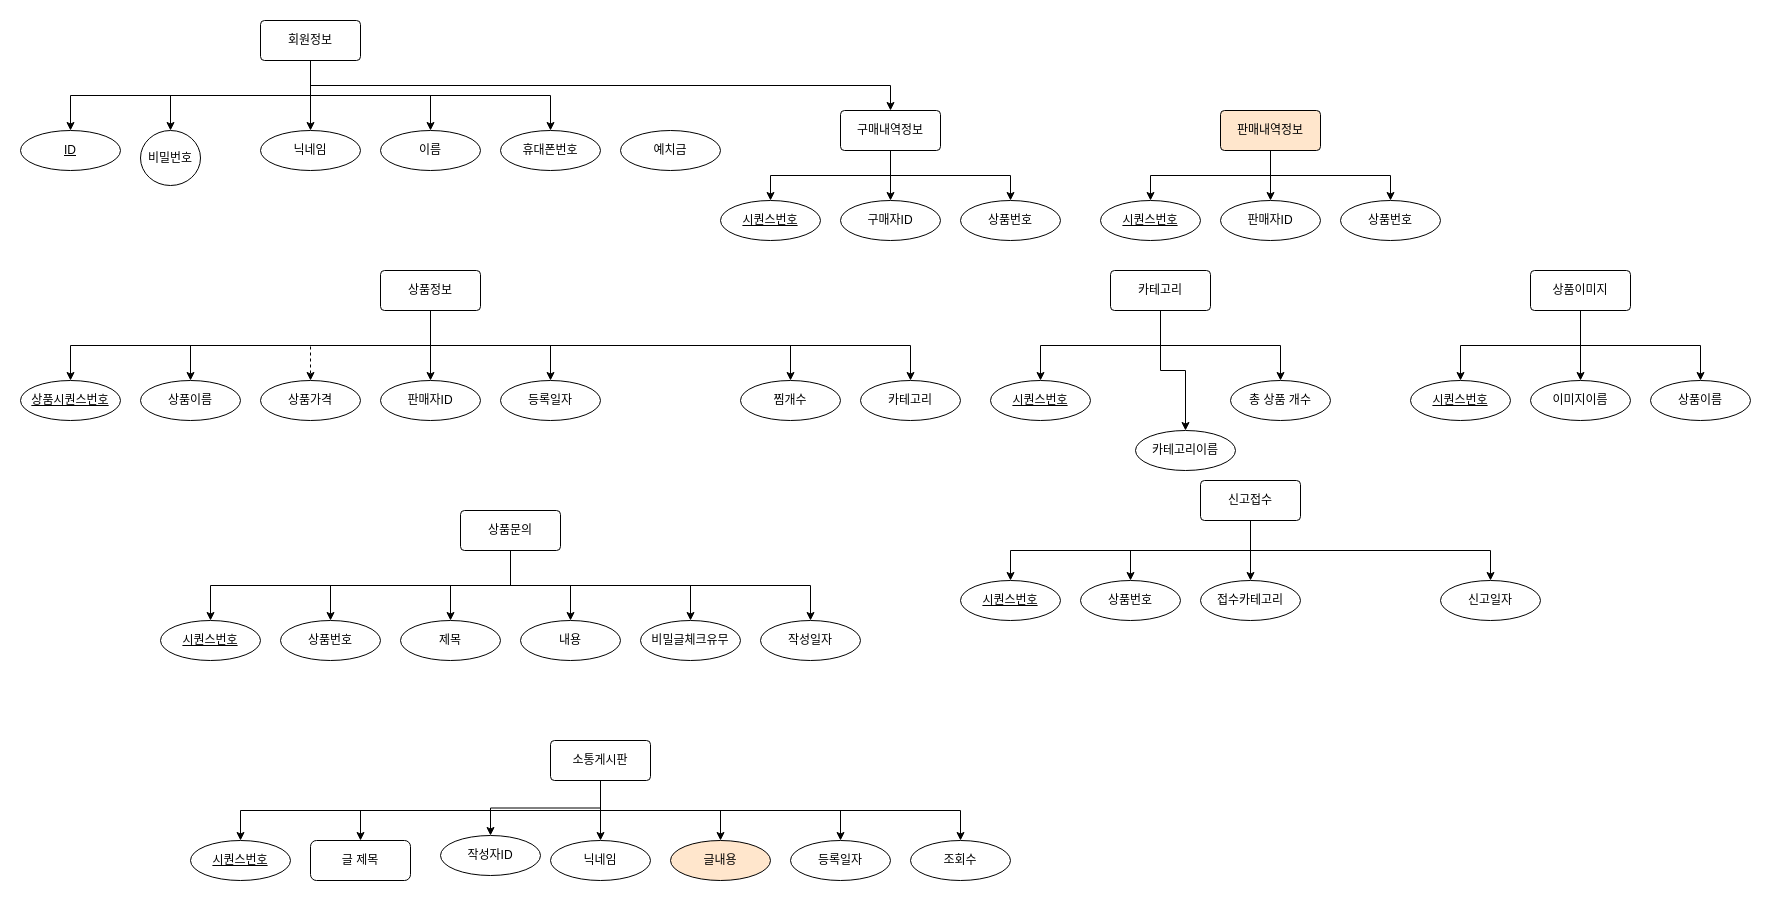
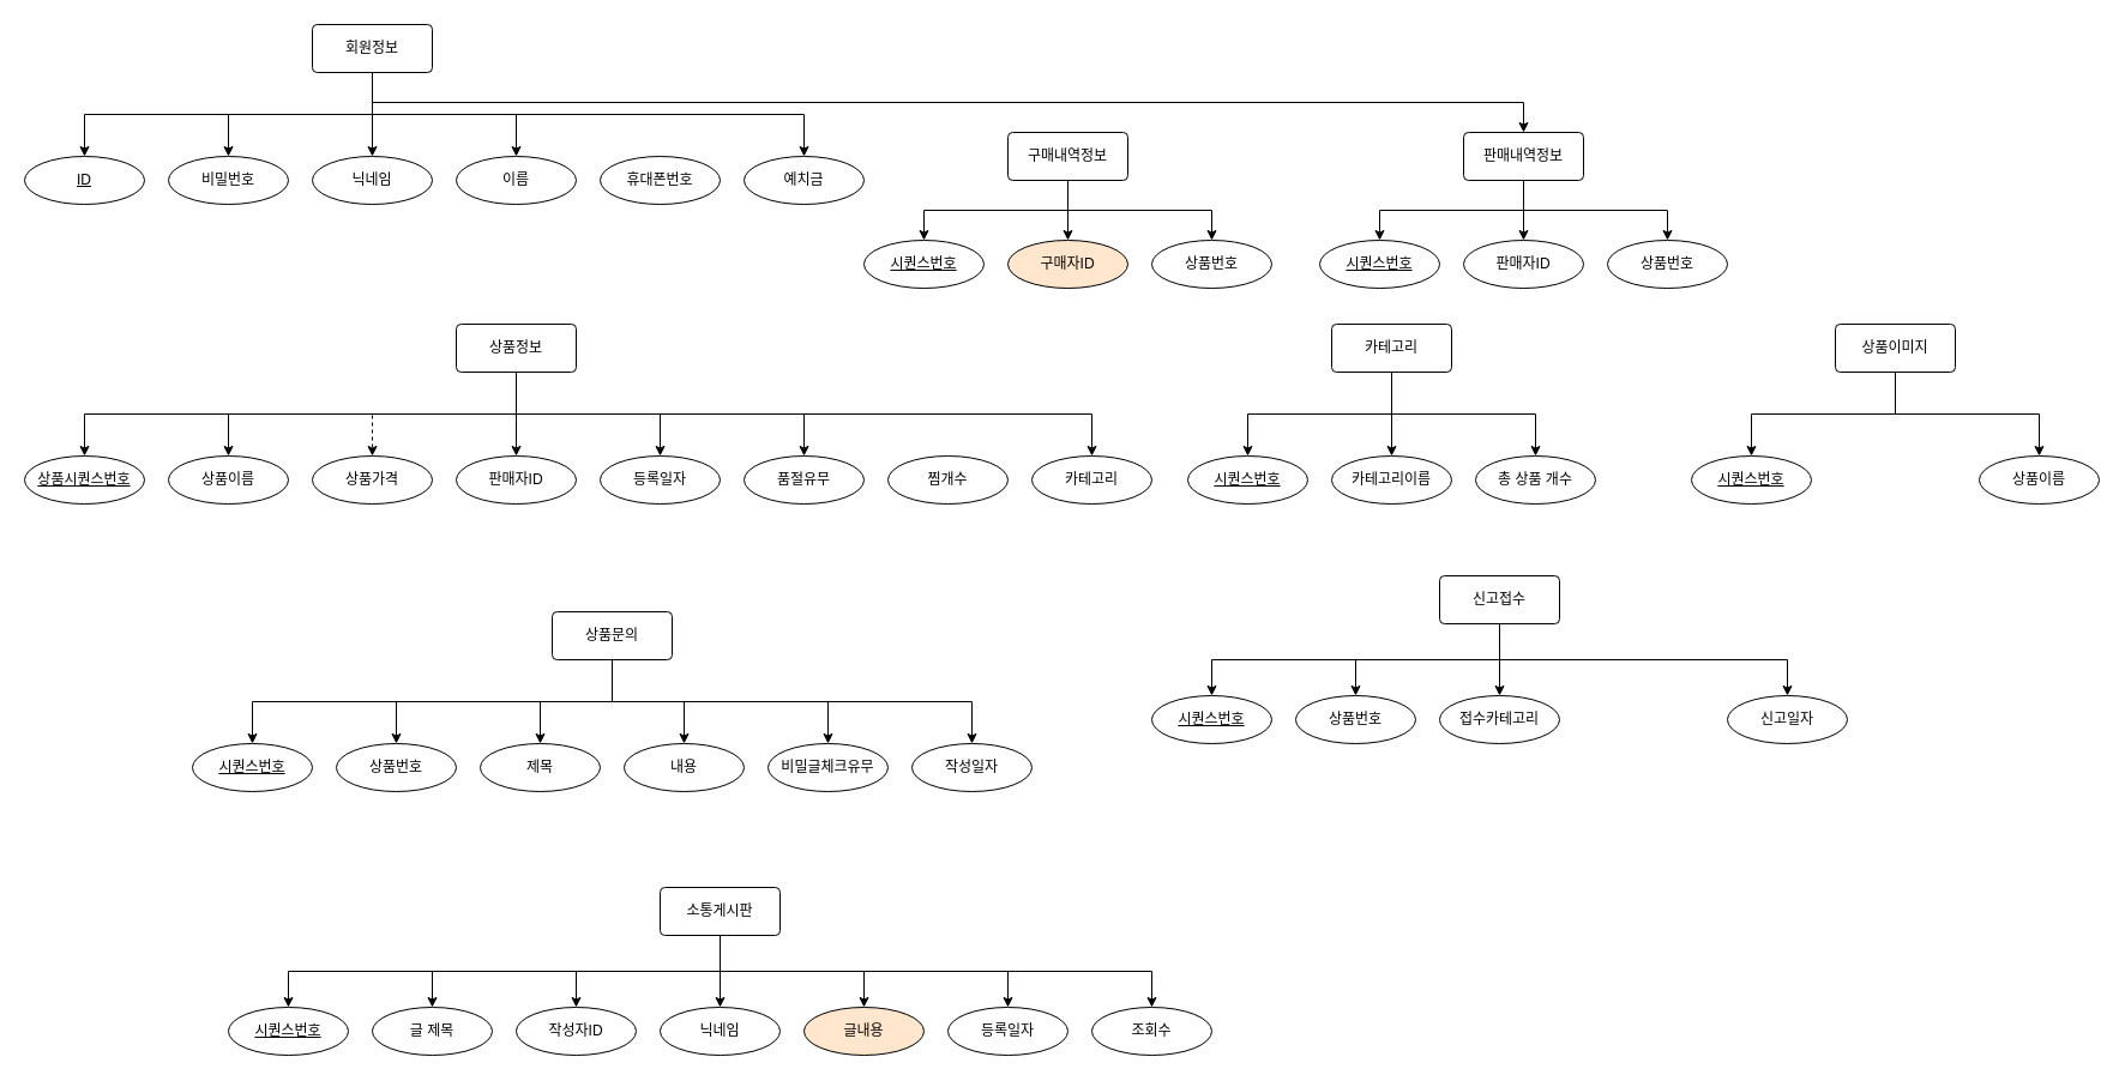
- <mxCell id="7" style="edgeStyle=orthogonalEdgeStyle;rounded=0;orthogonalLoop=1;jettySize=auto;html=1;exitX=0.5;exitY=1;exitDx=0;exitDy=0;" parent="1" source="8" target="33" edge="1"><mxGeometry relative="1" as="geometry" /></mxCell>
+ <mxCell id="7" style="edgeStyle=orthogonalEdgeStyle;rounded=0;orthogonalLoop=1;jettySize=auto;html=1;entryX=0.5;entryY=0;entryDx=0;entryDy=0;exitX=0.5;exitY=1;exitDx=0;exitDy=0;" parent="1" source="8" target="37" edge="1"><mxGeometry relative="1" as="geometry" /></mxCell>
- <mxCell id="6" style="edgeStyle=orthogonalEdgeStyle;rounded=0;orthogonalLoop=1;jettySize=auto;html=1;entryX=0.5;entryY=0;entryDx=0;entryDy=0;exitX=0.5;exitY=1;exitDx=0;exitDy=0;" parent="1" source="8" target="13" edge="1"><mxGeometry relative="1" as="geometry" /></mxCell>
+ <mxCell id="6" style="edgeStyle=orthogonalEdgeStyle;rounded=0;orthogonalLoop=1;jettySize=auto;html=1;exitX=0.5;exitY=1;exitDx=0;exitDy=0;" parent="1" source="8" target="41" edge="1"><mxGeometry relative="1" as="geometry" /></mxCell>
- <mxCell id="41" value="판매내역정보" style="rounded=1;arcSize=10;whiteSpace=wrap;html=1;align=center;fillColor=#ffe6cc;" parent="1" vertex="1"><mxGeometry x="1220" y="110" width="100" height="40" as="geometry" /></mxCell>
+ <mxCell id="41" value="판매내역정보" style="rounded=1;arcSize=10;whiteSpace=wrap;html=1;align=center;" parent="1" vertex="1"><mxGeometry x="1220" y="110" width="100" height="40" as="geometry" /></mxCell>
- <mxCell id="12" value="비밀번호" style="ellipse;whiteSpace=wrap;html=1;align=center;" parent="1" vertex="1"><mxGeometry x="140" y="130" width="60" height="55" as="geometry" /></mxCell>
+ <mxCell id="12" value="비밀번호" style="ellipse;whiteSpace=wrap;html=1;align=center;" parent="1" vertex="1"><mxGeometry x="140" y="130" width="100" height="40" as="geometry" /></mxCell>
- <mxCell id="34" value="구매자ID" style="ellipse;whiteSpace=wrap;html=1;align=center;" parent="1" vertex="1"><mxGeometry x="840" y="200" width="100" height="40" as="geometry" /></mxCell>
+ <mxCell id="34" value="구매자ID" style="ellipse;whiteSpace=wrap;html=1;align=center;fillColor=#ffe6cc;" parent="1" vertex="1"><mxGeometry x="840" y="200" width="100" height="40" as="geometry" /></mxCell>
+ <mxCell id="19" style="edgeStyle=orthogonalEdgeStyle;rounded=0;orthogonalLoop=1;jettySize=auto;html=1;entryX=0.5;entryY=0;entryDx=0;entryDy=0;exitX=0.5;exitY=1;exitDx=0;exitDy=0;" parent="1" source="22" target="28" edge="1"><mxGeometry relative="1" as="geometry" /></mxCell>
- <mxCell id="20" style="edgeStyle=orthogonalEdgeStyle;rounded=0;orthogonalLoop=1;jettySize=auto;html=1;entryX=0.5;entryY=0;entryDx=0;entryDy=0;exitX=0.5;exitY=1;exitDx=0;exitDy=0;" parent="1" source="22" target="29" edge="1"><mxGeometry relative="1" as="geometry" /></mxCell>
- <mxCell id="46" style="edgeStyle=orthogonalEdgeStyle;rounded=0;orthogonalLoop=1;jettySize=auto;html=1;entryX=0.5;entryY=0;entryDx=0;entryDy=0;exitX=0.5;exitY=1;exitDx=0;exitDy=0;" parent="1" source="48" target="49" edge="1"><mxGeometry relative="1" as="geometry" /></mxCell>
+ <mxCell id="28" value="품절유무" style="ellipse;whiteSpace=wrap;html=1;align=center;" parent="1" vertex="1"><mxGeometry x="620" y="380" width="100" height="40" as="geometry" /></mxCell>
- <mxCell id="49" value="이미지이름" style="ellipse;whiteSpace=wrap;html=1;align=center;" parent="1" vertex="1"><mxGeometry x="1530" y="380" width="100" height="40" as="geometry" /></mxCell>
- <mxCell id="94" value="카테고리이름" style="ellipse;whiteSpace=wrap;html=1;align=center;" vertex="1" parent="1"><mxGeometry x="1135" y="430" width="100" height="40" as="geometry" /></mxCell>
+ <mxCell id="94" value="카테고리이름" style="ellipse;whiteSpace=wrap;html=1;align=center;" vertex="1" parent="1"><mxGeometry x="1110" y="380" width="100" height="40" as="geometry" /></mxCell>
- <mxCell id="84" value="작성자ID" style="ellipse;whiteSpace=wrap;html=1;align=center;" parent="1" vertex="1"><mxGeometry x="440" y="835" width="100" height="40" as="geometry" /></mxCell>
+ <mxCell id="84" value="작성자ID" style="ellipse;whiteSpace=wrap;html=1;align=center;" parent="1" vertex="1"><mxGeometry x="430" y="840" width="100" height="40" as="geometry" /></mxCell>
- <mxCell id="83" value="글 제목" style="whiteSpace=wrap;html=1;align=center;rounded=1;" parent="1" vertex="1"><mxGeometry x="310" y="840" width="100" height="40" as="geometry" /></mxCell>
+ <mxCell id="83" value="글 제목" style="ellipse;whiteSpace=wrap;html=1;align=center;" parent="1" vertex="1"><mxGeometry x="310" y="840" width="100" height="40" as="geometry" /></mxCell>
